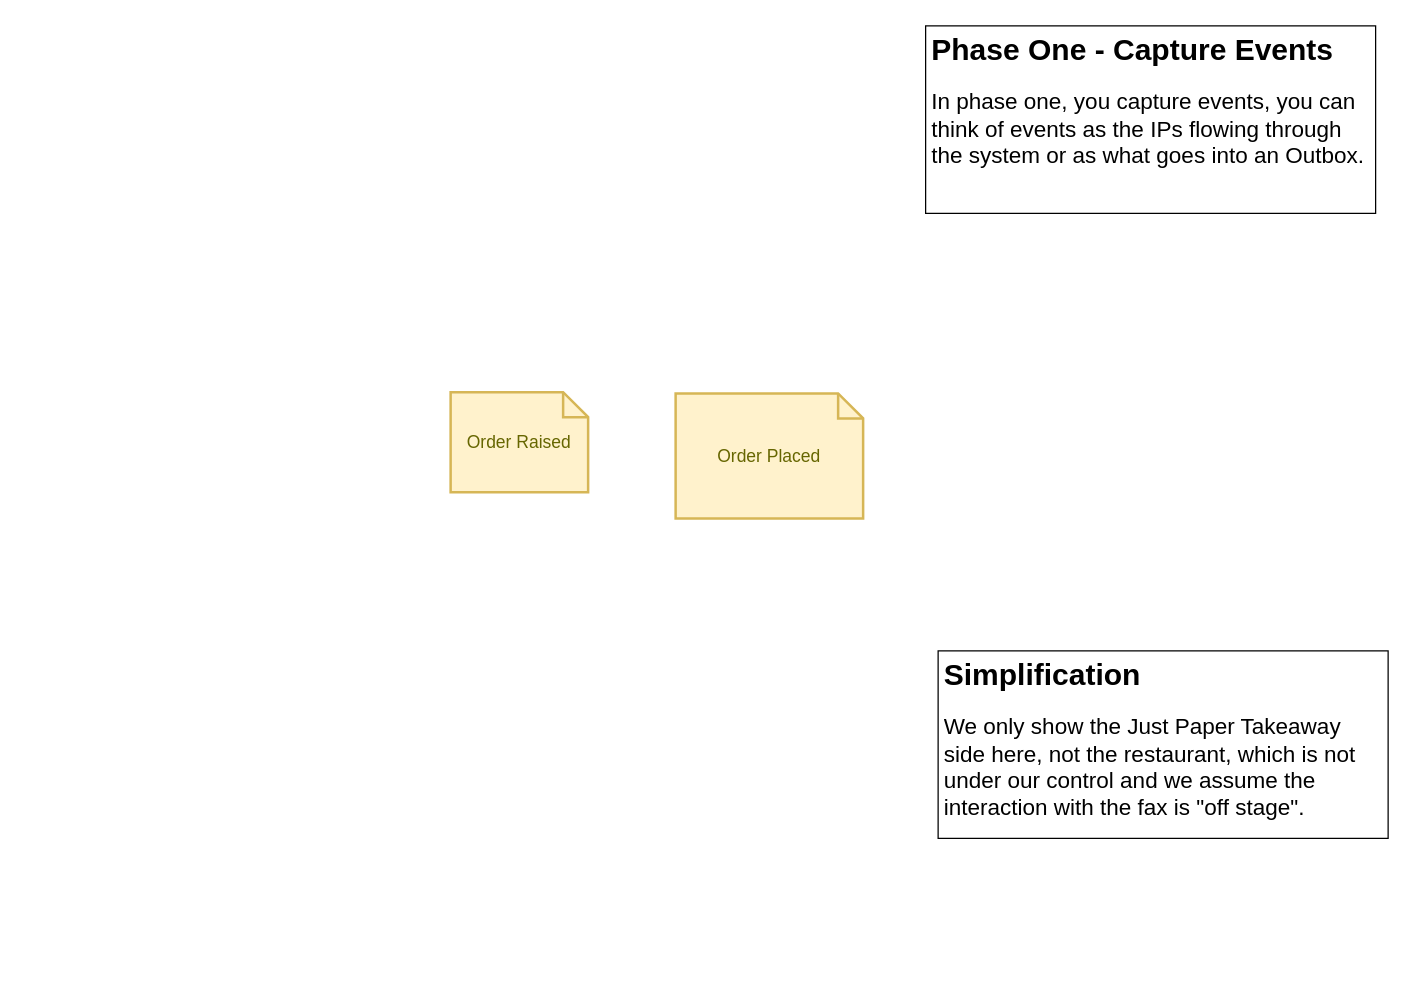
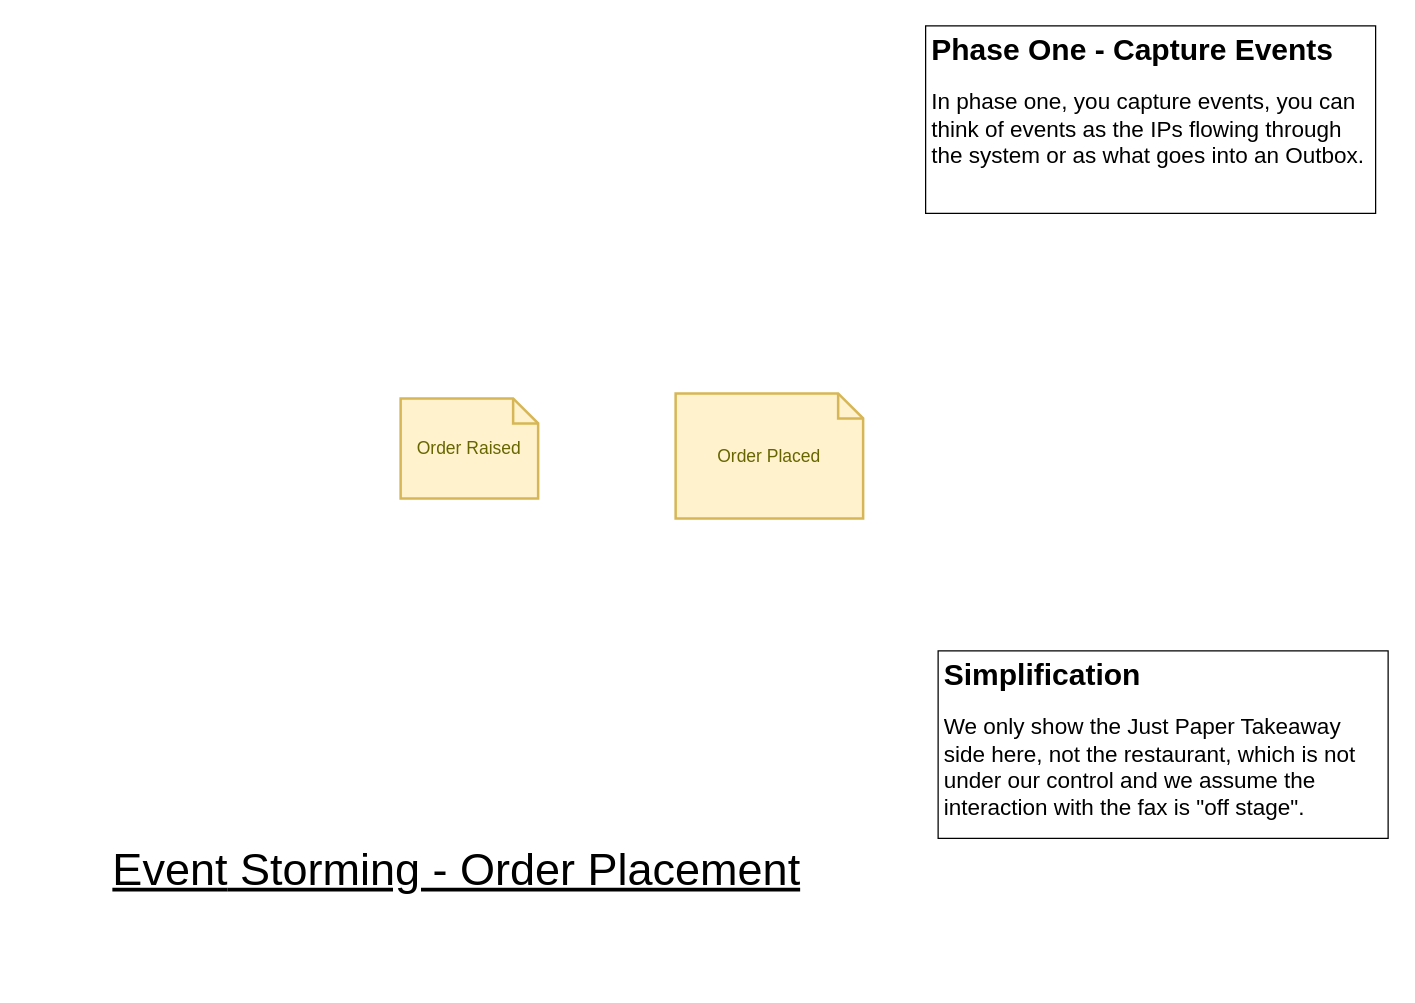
- <mxCell id="6" value="Order Raised" style="shape=note;strokeWidth=2;fontSize=14;size=20;whiteSpace=wrap;html=1;fillColor=#fff2cc;strokeColor=#d6b656;fontColor=#666600;" parent="1" vertex="1"><mxGeometry x="360" y="313" width="110.0" height="80" as="geometry" /></mxCell>
+ <mxCell id="6" value="Order Raised" style="shape=note;strokeWidth=2;fontSize=14;size=20;whiteSpace=wrap;html=1;fillColor=#fff2cc;strokeColor=#d6b656;fontColor=#666600;" parent="1" vertex="1"><mxGeometry x="320" y="318" width="110.0" height="80" as="geometry" /></mxCell>
+ <mxCell id="2" value="&lt;font style=&quot;font-size: 36px&quot;&gt;&lt;u&gt;&lt;font style=&quot;font-size: 36px&quot;&gt;Event&lt;/font&gt; Storming - Order Placement&lt;/u&gt;&lt;/font&gt;" style="text;html=1;strokeColor=none;fillColor=none;align=center;verticalAlign=middle;whiteSpace=wrap;rounded=0;" parent="1" vertex="1"><mxGeometry x="20" y="610" width="690" height="170" as="geometry" /></mxCell>
